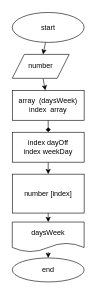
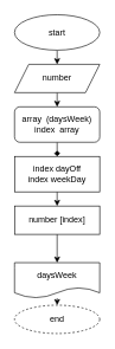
- <mxCell id="5" value="number" style="shape=parallelogram;perimeter=parallelogramPerimeter;whiteSpace=wrap;html=1;fixedSize=1;" vertex="1" parent="1"><mxGeometry x="20" y="90" width="95" height="40" as="geometry" /></mxCell>
+ <mxCell id="5" value="number" style="shape=parallelogram;perimeter=parallelogramPerimeter;whiteSpace=wrap;html=1;fixedSize=1;" vertex="1" parent="1"><mxGeometry x="20" y="90" width="120" height="40" as="geometry" /></mxCell>
- <mxCell id="7" value="array&amp;nbsp; (daysWeek)&lt;br&gt;index&amp;nbsp; array" style="whiteSpace=wrap;html=1;" vertex="1" parent="1"><mxGeometry x="20" y="150" width="120" height="50" as="geometry" /></mxCell>
+ <mxCell id="7" value="array&amp;nbsp; (daysWeek)&lt;br&gt;index&amp;nbsp; array" style="whiteSpace=wrap;html=1;rounded=1;" vertex="1" parent="1"><mxGeometry x="20" y="150" width="120" height="50" as="geometry" /></mxCell>
- <mxCell id="11" value="number [index]" style="whiteSpace=wrap;html=1;" vertex="1" parent="1"><mxGeometry x="20" y="290" width="120" height="65" as="geometry" /></mxCell>
+ <mxCell id="11" value="number [index]" style="whiteSpace=wrap;html=1;" vertex="1" parent="1"><mxGeometry x="20" y="290" width="120" height="40" as="geometry" /></mxCell>
- <mxCell id="14" value="end" style="ellipse;whiteSpace=wrap;html=1;" vertex="1" parent="1"><mxGeometry x="20" y="430" width="120" height="40" as="geometry" /></mxCell>
+ <mxCell id="14" value="end" style="ellipse;whiteSpace=wrap;html=1;dashed=1;" vertex="1" parent="1"><mxGeometry x="20" y="430" width="120" height="40" as="geometry" /></mxCell>
